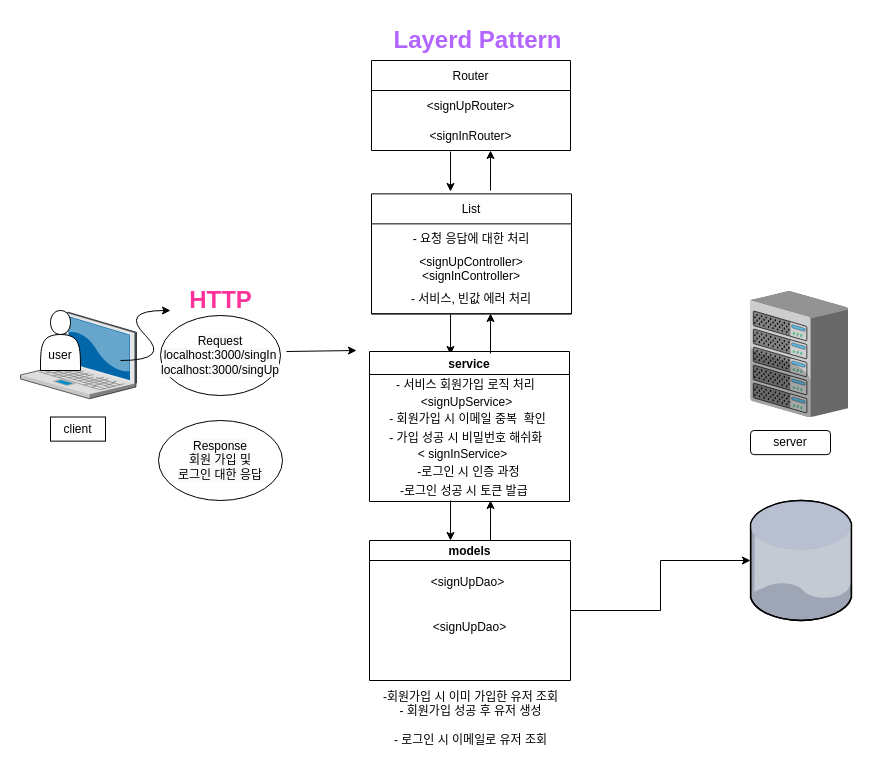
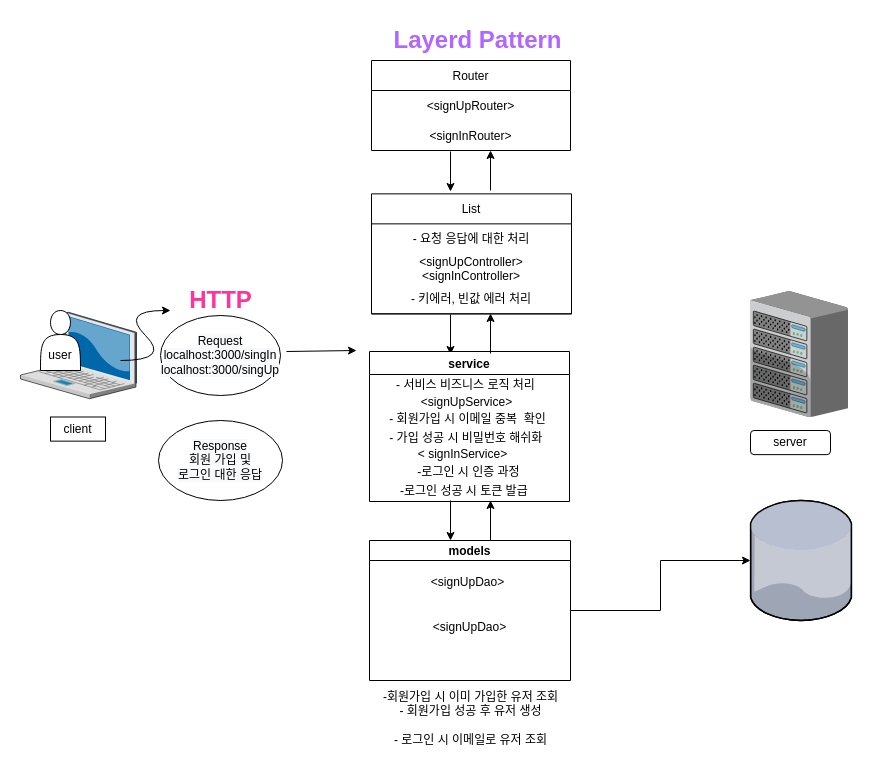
- <mxCell id="14" value="- 서비스, 빈값 에러 처리" style="text;strokeColor=none;fillColor=none;align=center;verticalAlign=middle;spacingLeft=4;spacingRight=4;overflow=hidden;points=[[0,0.5],[1,0.5]];portConstraint=eastwest;rotatable=0;fontColor=#000000;" vertex="1" parent="11"><mxGeometry y="90" width="200" height="30" as="geometry" /></mxCell>
+ <mxCell id="14" value="- 키에러, 빈값 에러 처리" style="text;strokeColor=none;fillColor=none;align=center;verticalAlign=middle;spacingLeft=4;spacingRight=4;overflow=hidden;points=[[0,0.5],[1,0.5]];portConstraint=eastwest;rotatable=0;fontColor=#000000;" vertex="1" parent="11"><mxGeometry y="90" width="200" height="30" as="geometry" /></mxCell>
- <mxCell id="16" value="- 서비스 회원가입 로직 처리" style="text;html=1;align=center;verticalAlign=middle;resizable=0;points=[];autosize=1;strokeColor=none;fillColor=none;" vertex="1" parent="15"><mxGeometry x="21" y="24" width="150" height="20" as="geometry" /></mxCell>
+ <mxCell id="16" value="- 서비스 비즈니스 로직 처리" style="text;html=1;align=center;verticalAlign=middle;resizable=0;points=[];autosize=1;strokeColor=none;fillColor=none;" vertex="1" parent="15"><mxGeometry x="21" y="24" width="150" height="20" as="geometry" /></mxCell>
